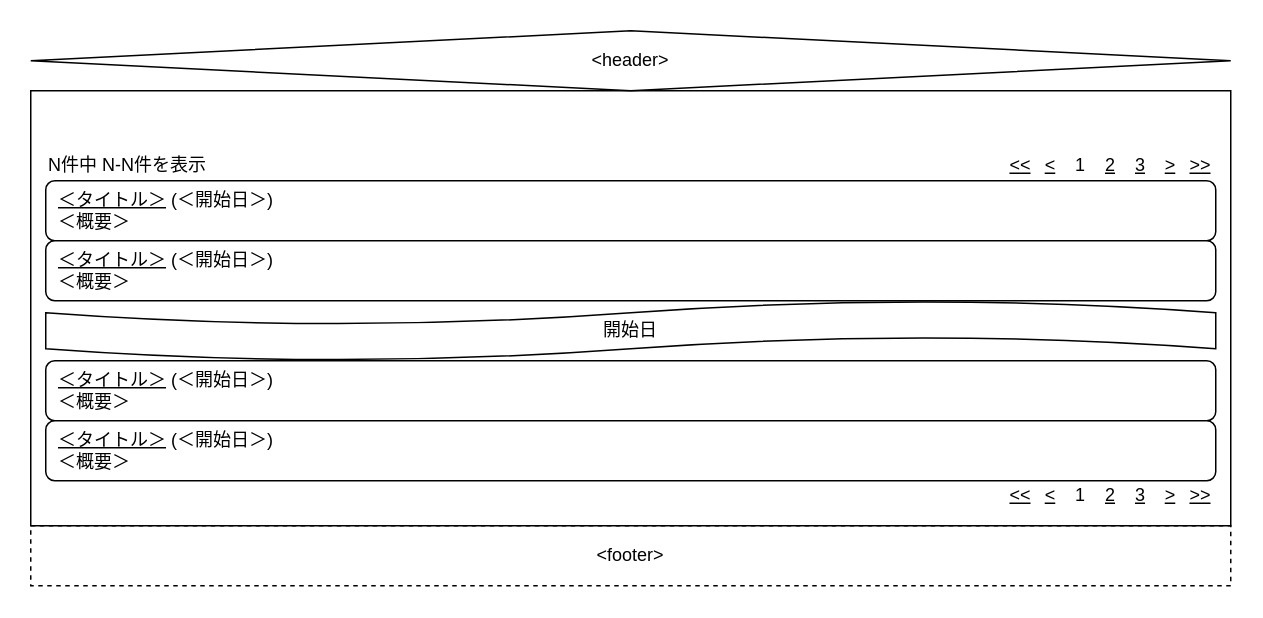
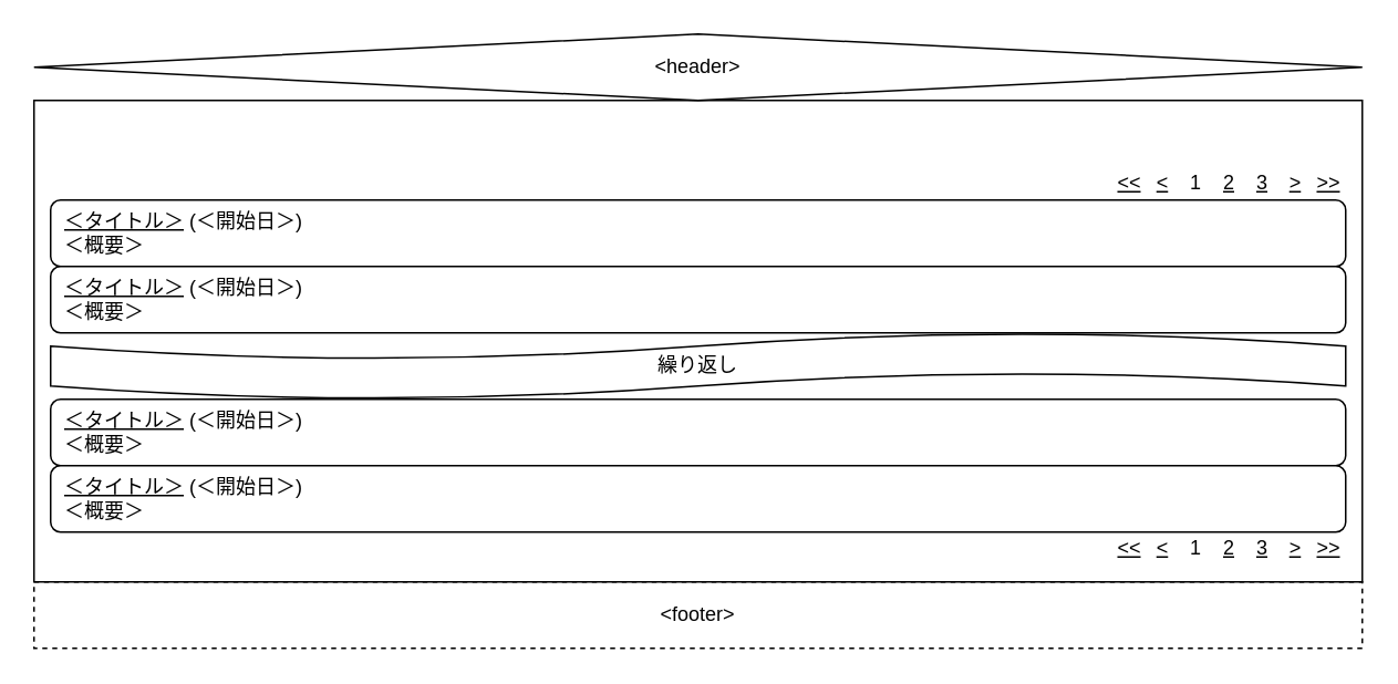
- <mxCell id="5" value="N件中 N-N件を表示" style="text;html=1;strokeColor=none;fillColor=none;align=left;verticalAlign=middle;whiteSpace=wrap;rounded=0;" parent="1" vertex="1"><mxGeometry x="30" y="100" width="110" height="20" as="geometry" /></mxCell>
- <mxCell id="26" value="開始日" style="shape=tape;whiteSpace=wrap;html=1;align=center;" parent="1" vertex="1"><mxGeometry x="30" y="200" width="780" height="40" as="geometry" /></mxCell>
+ <mxCell id="26" value="繰り返し" style="shape=tape;whiteSpace=wrap;html=1;align=center;" parent="1" vertex="1"><mxGeometry x="30" y="200" width="780" height="40" as="geometry" /></mxCell>
